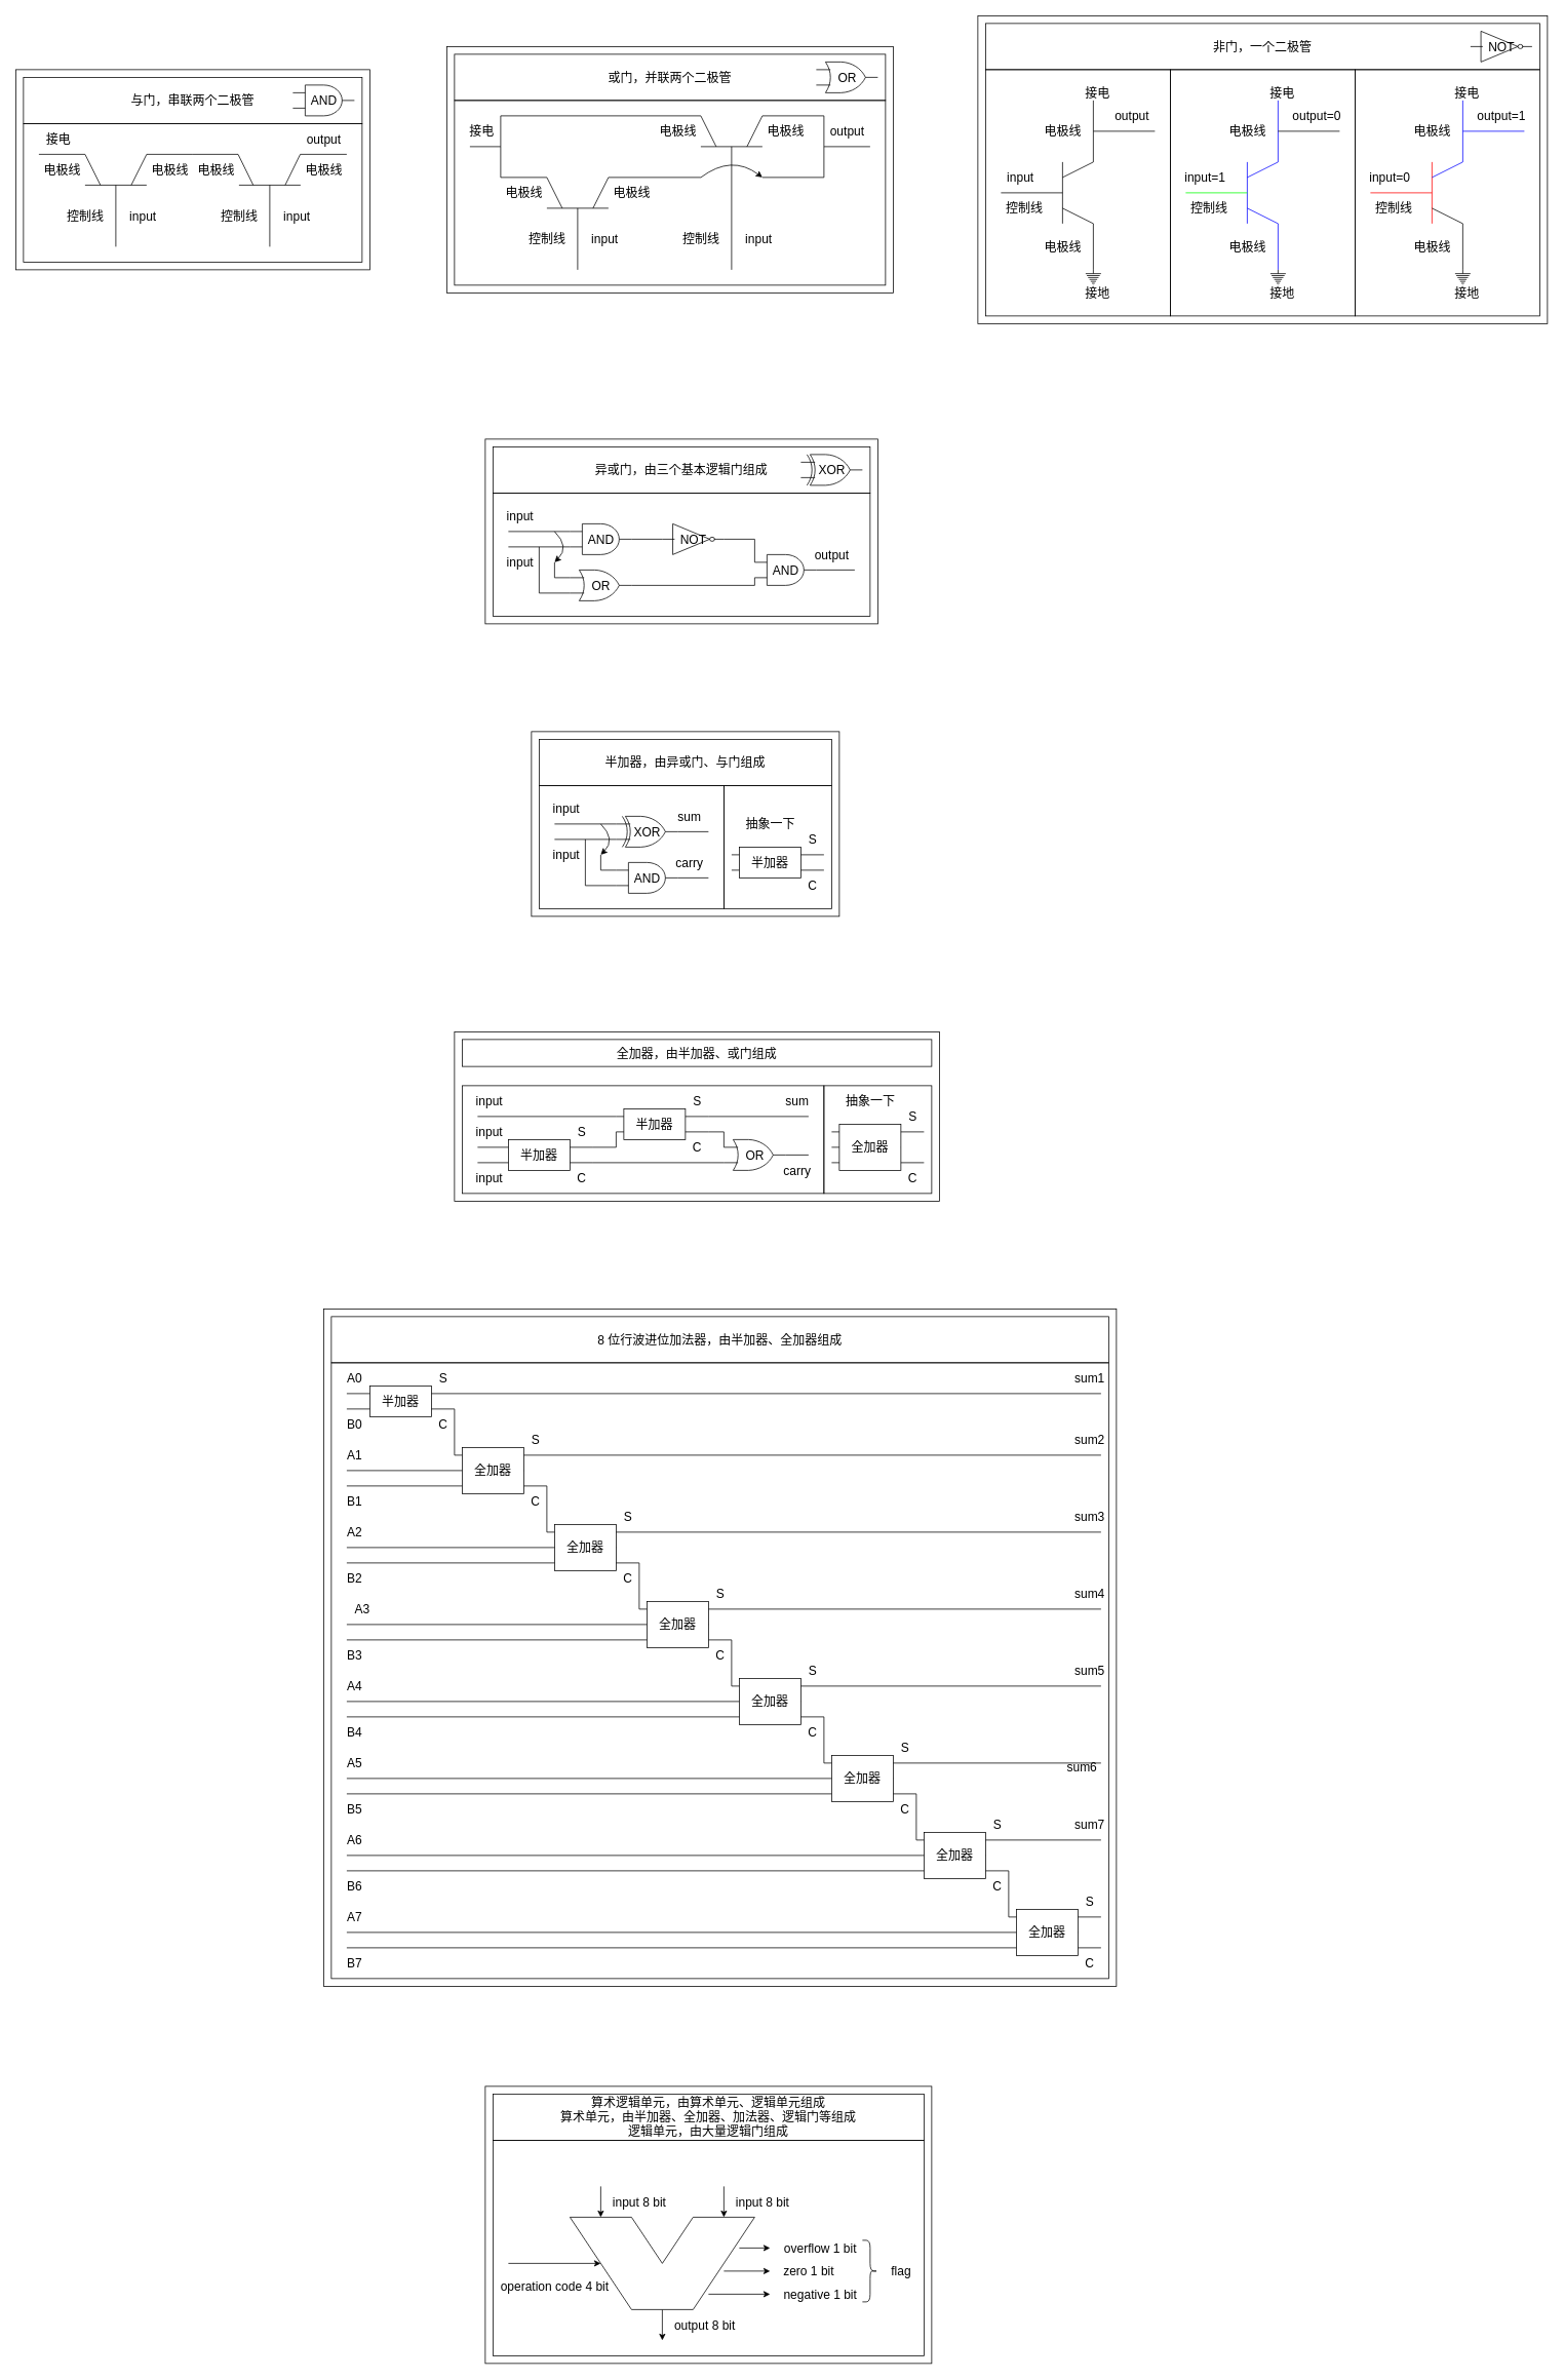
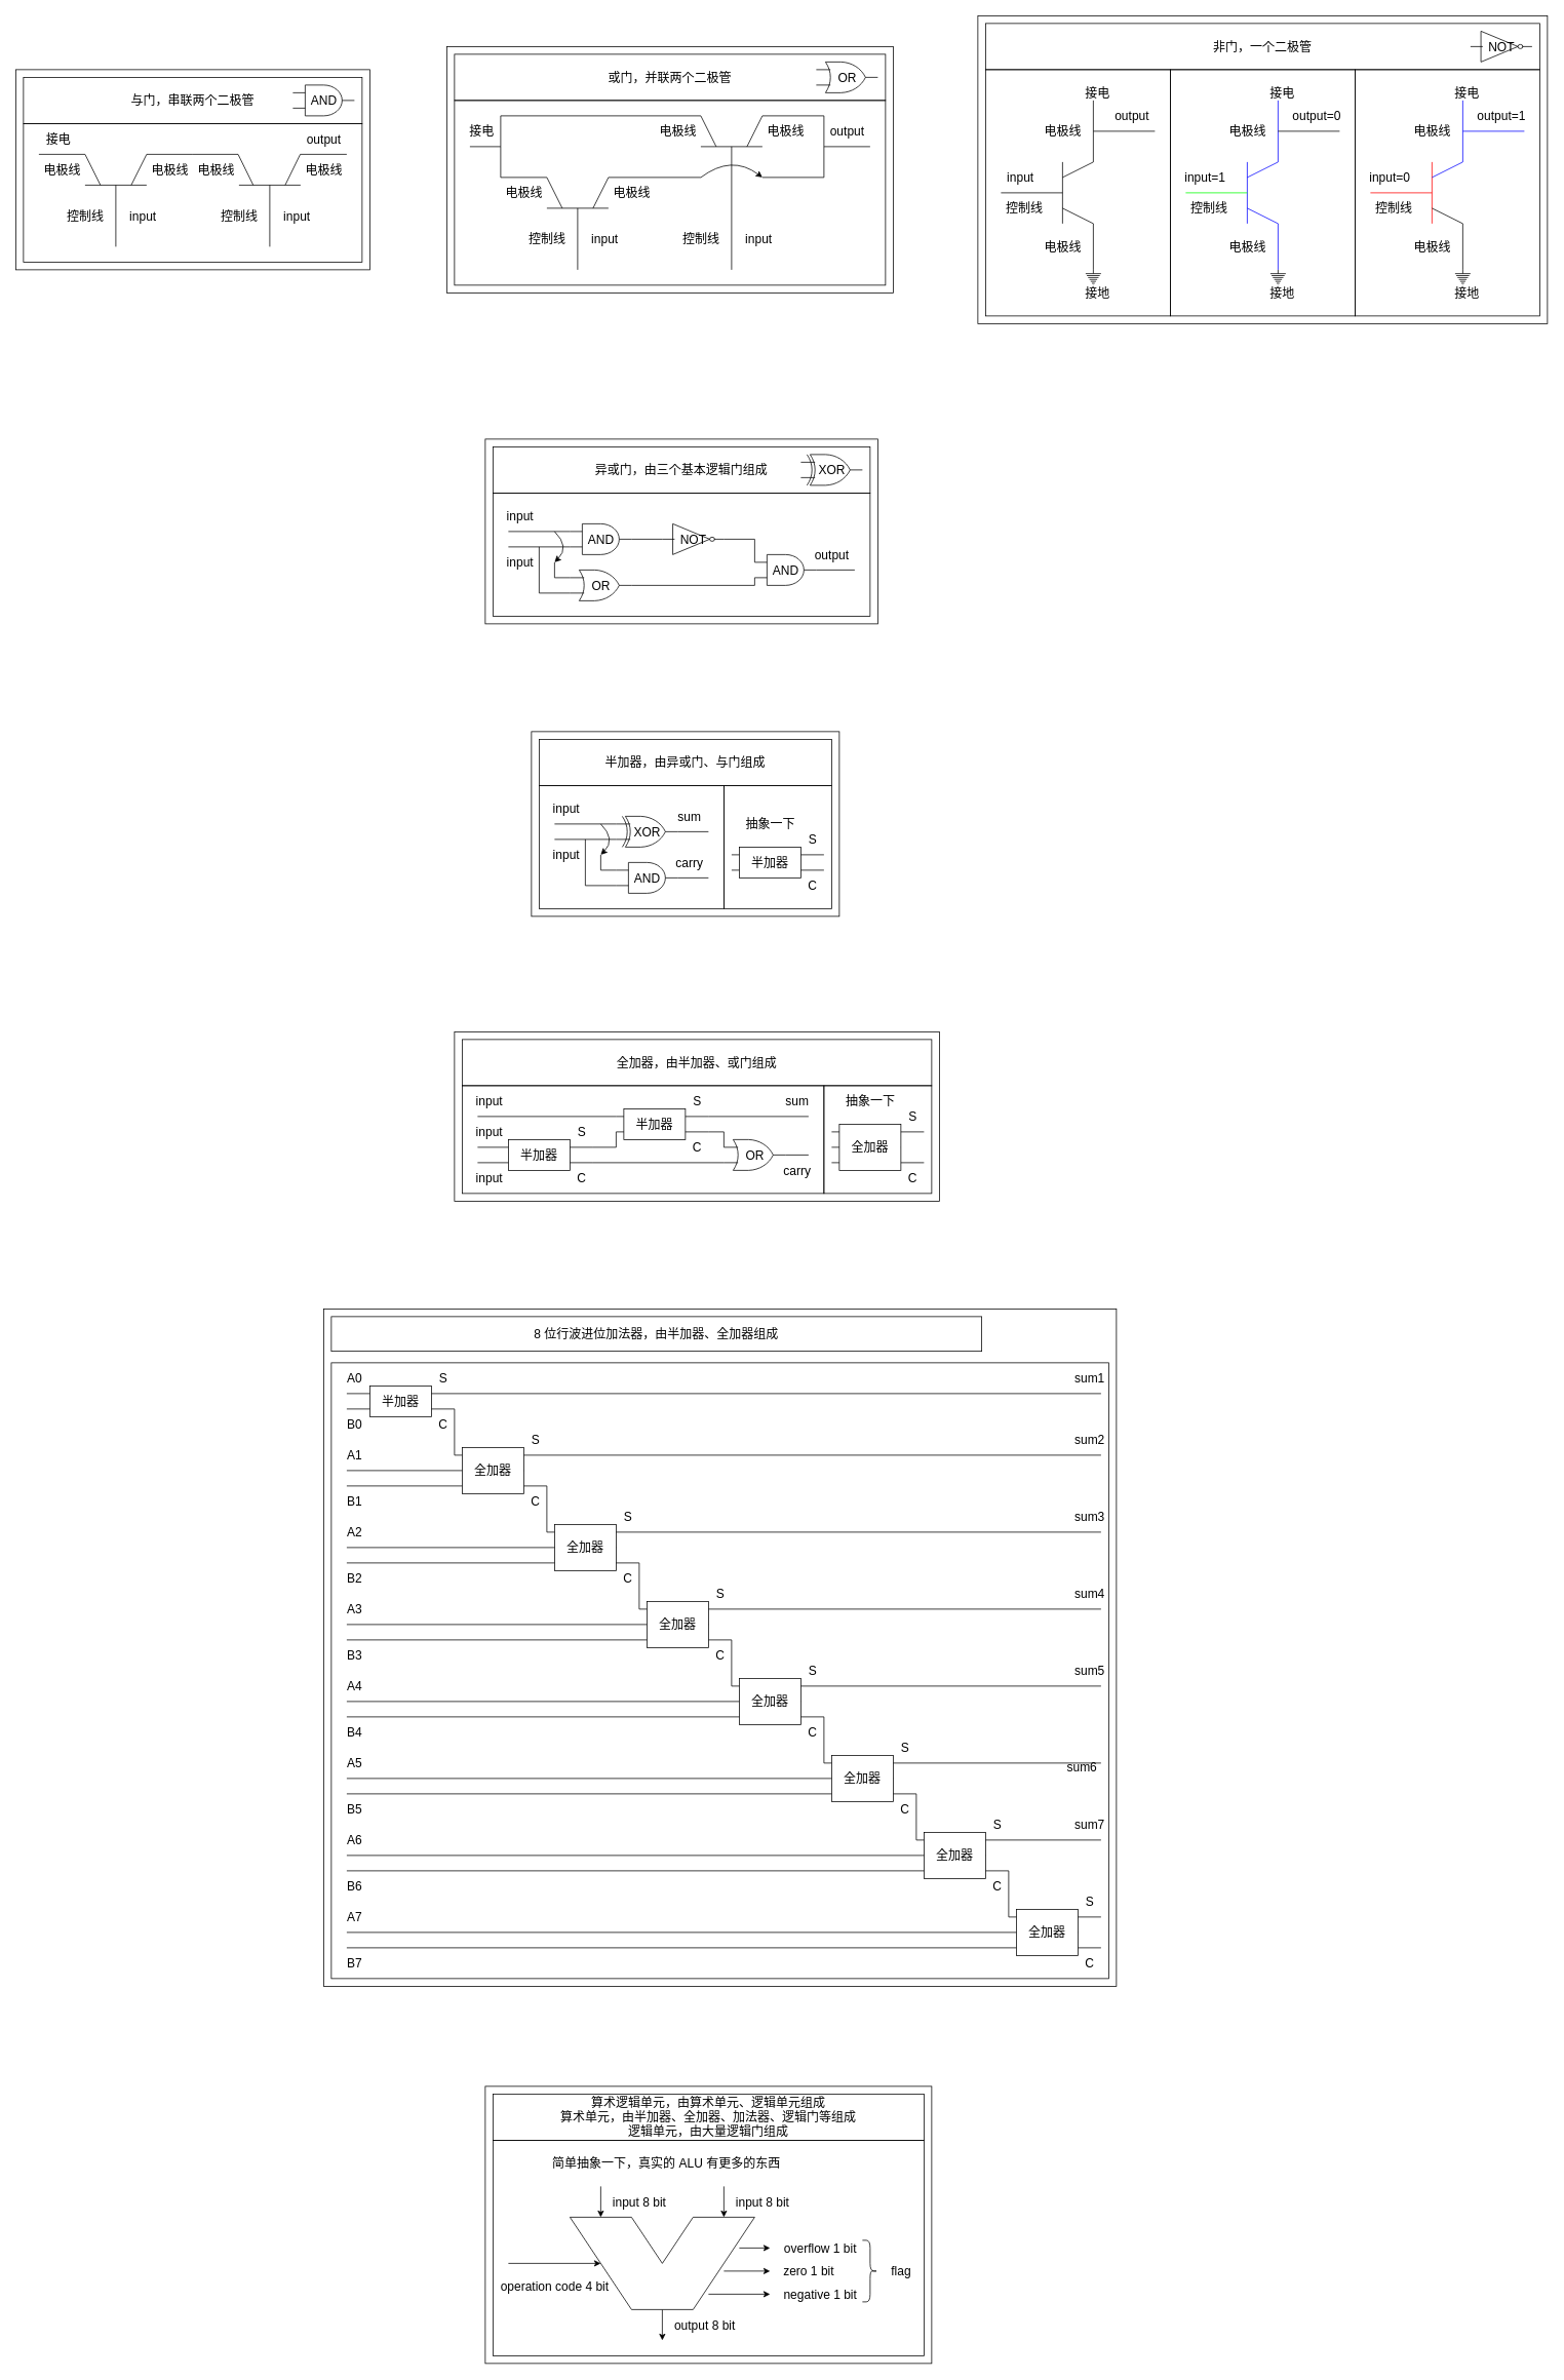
- <mxCell id="168" value="全加器，由半加器、或门组成" style="rounded=0;whiteSpace=wrap;html=1;fontSize=16;strokeColor=#000000;fillColor=none;" vertex="1" parent="143"><mxGeometry x="10" y="10" width="610" height="35" as="geometry" /></mxCell>
+ <mxCell id="168" value="全加器，由半加器、或门组成" style="rounded=0;whiteSpace=wrap;html=1;fontSize=16;strokeColor=#000000;fillColor=none;" vertex="1" parent="143"><mxGeometry x="10" y="10" width="610" height="60" as="geometry" /></mxCell>
- <mxCell id="256" value="8 位行波进位加法器，由半加器、全加器组成" style="rounded=0;whiteSpace=wrap;html=1;fontSize=16;strokeColor=#000000;fillColor=none;" vertex="1" parent="177"><mxGeometry x="10" y="10" width="1010" height="60" as="geometry" /></mxCell>
+ <mxCell id="256" value="8 位行波进位加法器，由半加器、全加器组成" style="rounded=0;whiteSpace=wrap;html=1;fontSize=16;strokeColor=#000000;fillColor=none;" vertex="1" parent="177"><mxGeometry x="10" y="10" width="845" height="45" as="geometry" /></mxCell>
- <mxCell id="238" value="A3" style="text;html=1;align=center;verticalAlign=middle;resizable=0;points=[];autosize=1;strokeColor=none;fillColor=none;fontSize=16;" vertex="1" parent="177"><mxGeometry x="30" y="380" width="40" height="20" as="geometry" /></mxCell>
+ <mxCell id="238" value="A3" style="text;html=1;align=center;verticalAlign=middle;resizable=0;points=[];autosize=1;strokeColor=none;fillColor=none;fontSize=16;" vertex="1" parent="177"><mxGeometry x="20" y="380" width="40" height="20" as="geometry" /></mxCell>
+ <mxCell id="279" value="简单抽象一下，真实的 ALU 有更多的东西" style="text;html=1;align=center;verticalAlign=middle;resizable=0;points=[];autosize=1;strokeColor=none;fillColor=none;fontSize=16;container=0;" vertex="1" parent="258"><mxGeometry x="80" y="90" width="310" height="20" as="geometry" /></mxCell>
